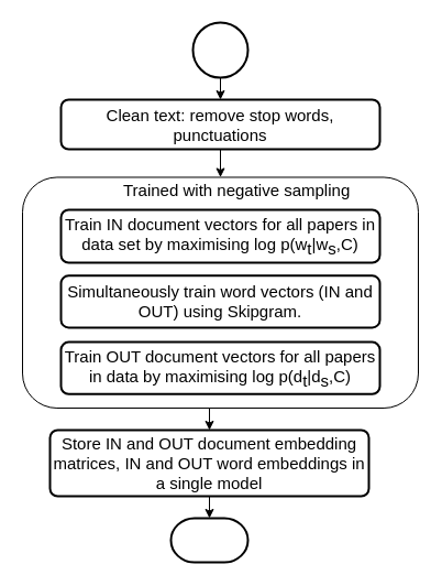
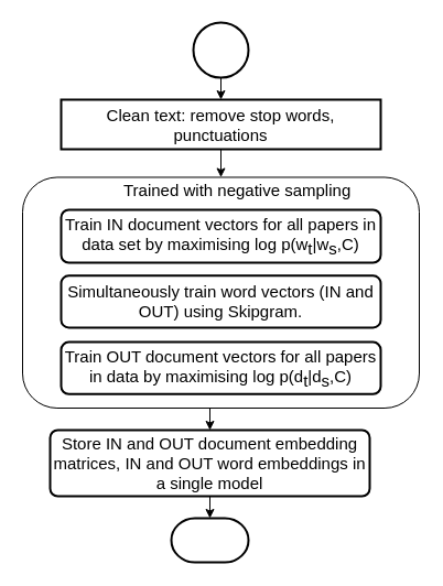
- <mxCell id="6" value="Clean text: remove stop words, punctuations&lt;br style=&quot;font-size: 15px;&quot;&gt;" style="rounded=1;whiteSpace=wrap;html=1;absoluteArcSize=1;arcSize=14;strokeWidth=2;fontSize=15;" parent="1" vertex="1"><mxGeometry x="55" y="90" width="290" height="45" as="geometry" /></mxCell>
+ <mxCell id="6" value="Clean text: remove stop words, punctuations&lt;br style=&quot;font-size: 15px;&quot;&gt;" style="whiteSpace=wrap;html=1;absoluteArcSize=1;arcSize=14;strokeWidth=2;fontSize=15;rounded=0;" parent="1" vertex="1"><mxGeometry x="55" y="90" width="290" height="45" as="geometry" /></mxCell>
